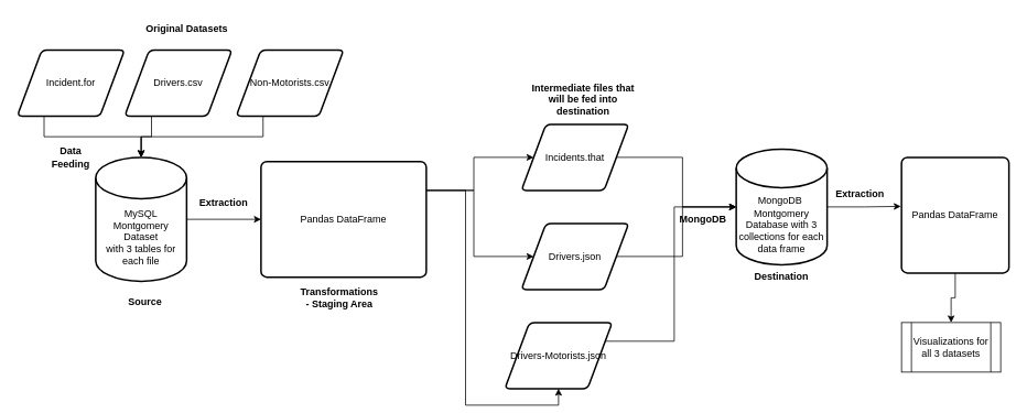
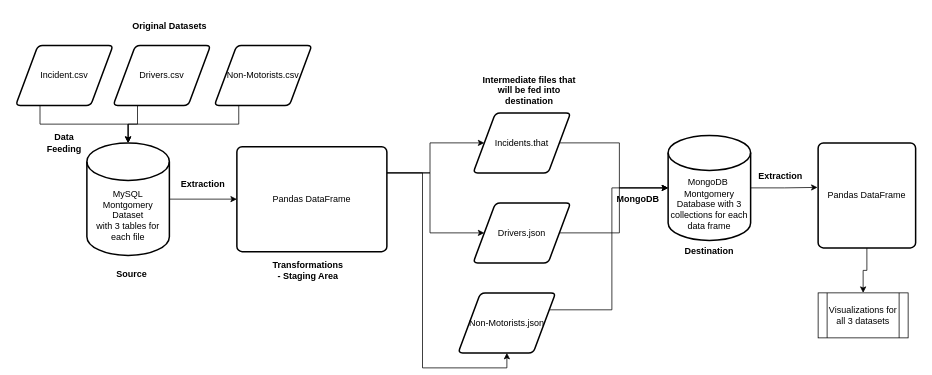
- <mxCell id="2" value="Incident.for" style="shape=parallelogram;html=1;strokeWidth=2;perimeter=parallelogramPerimeter;whiteSpace=wrap;rounded=1;arcSize=12;size=0.23;" vertex="1" parent="1"><mxGeometry x="20" y="60" width="130" height="80" as="geometry" /></mxCell>
+ <mxCell id="2" value="Incident.csv" style="shape=parallelogram;html=1;strokeWidth=2;perimeter=parallelogramPerimeter;whiteSpace=wrap;rounded=1;arcSize=12;size=0.23;" vertex="1" parent="1"><mxGeometry x="20" y="60" width="130" height="80" as="geometry" /></mxCell>
- <mxCell id="11" value="Drivers-Motorists.json" style="shape=parallelogram;html=1;strokeWidth=2;perimeter=parallelogramPerimeter;whiteSpace=wrap;rounded=1;arcSize=12;size=0.23;" vertex="1" parent="1"><mxGeometry x="610" y="390" width="130" height="80" as="geometry" /></mxCell>
+ <mxCell id="11" value="Non-Motorists.json" style="shape=parallelogram;html=1;strokeWidth=2;perimeter=parallelogramPerimeter;whiteSpace=wrap;rounded=1;arcSize=12;size=0.23;" vertex="1" parent="1"><mxGeometry x="610" y="390" width="130" height="80" as="geometry" /></mxCell>
